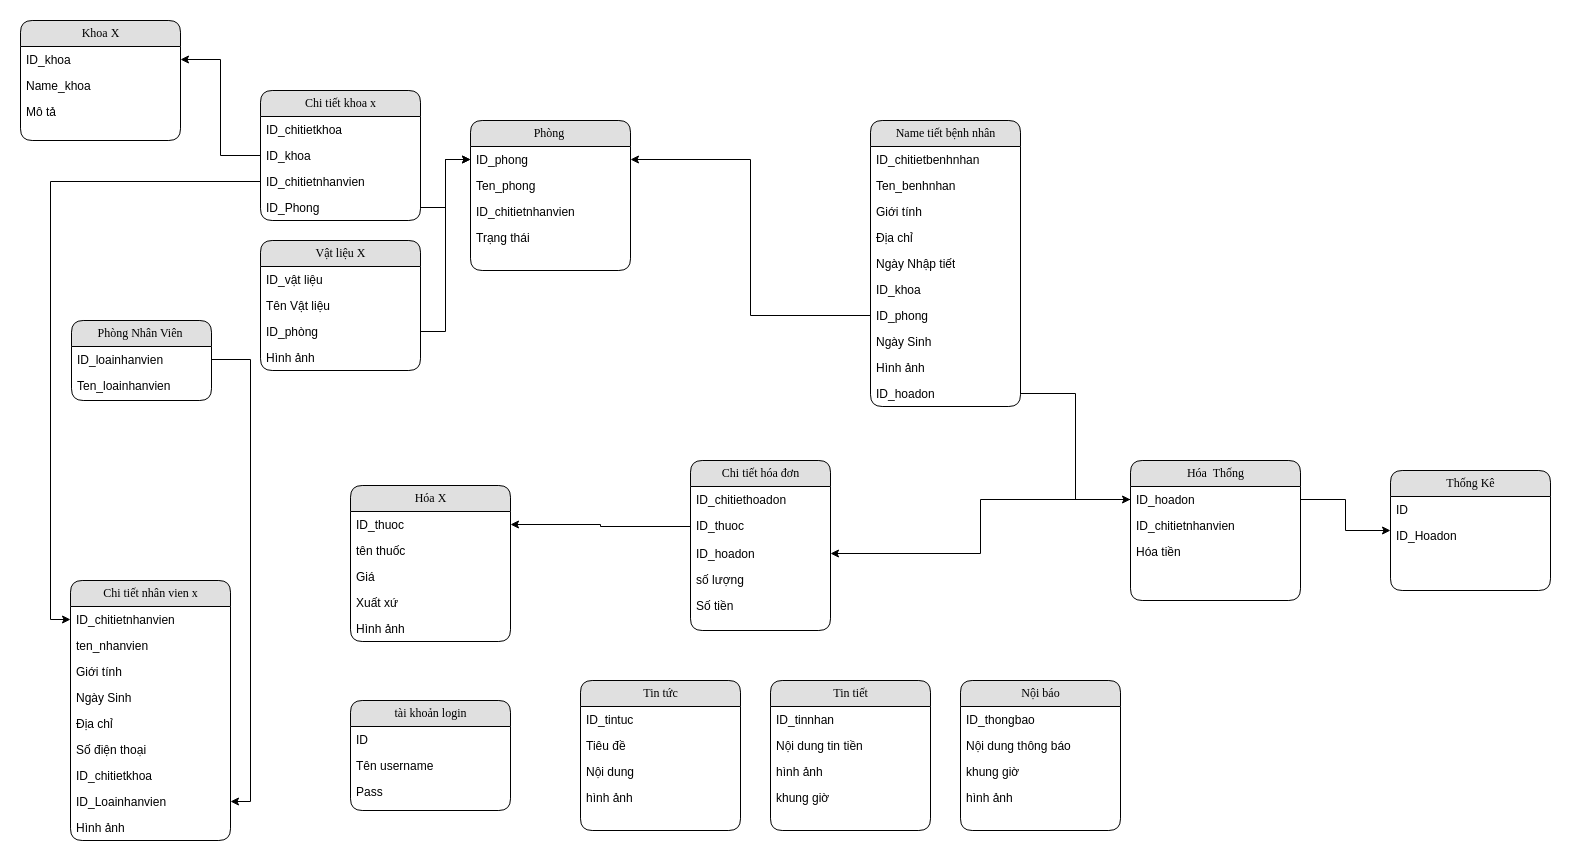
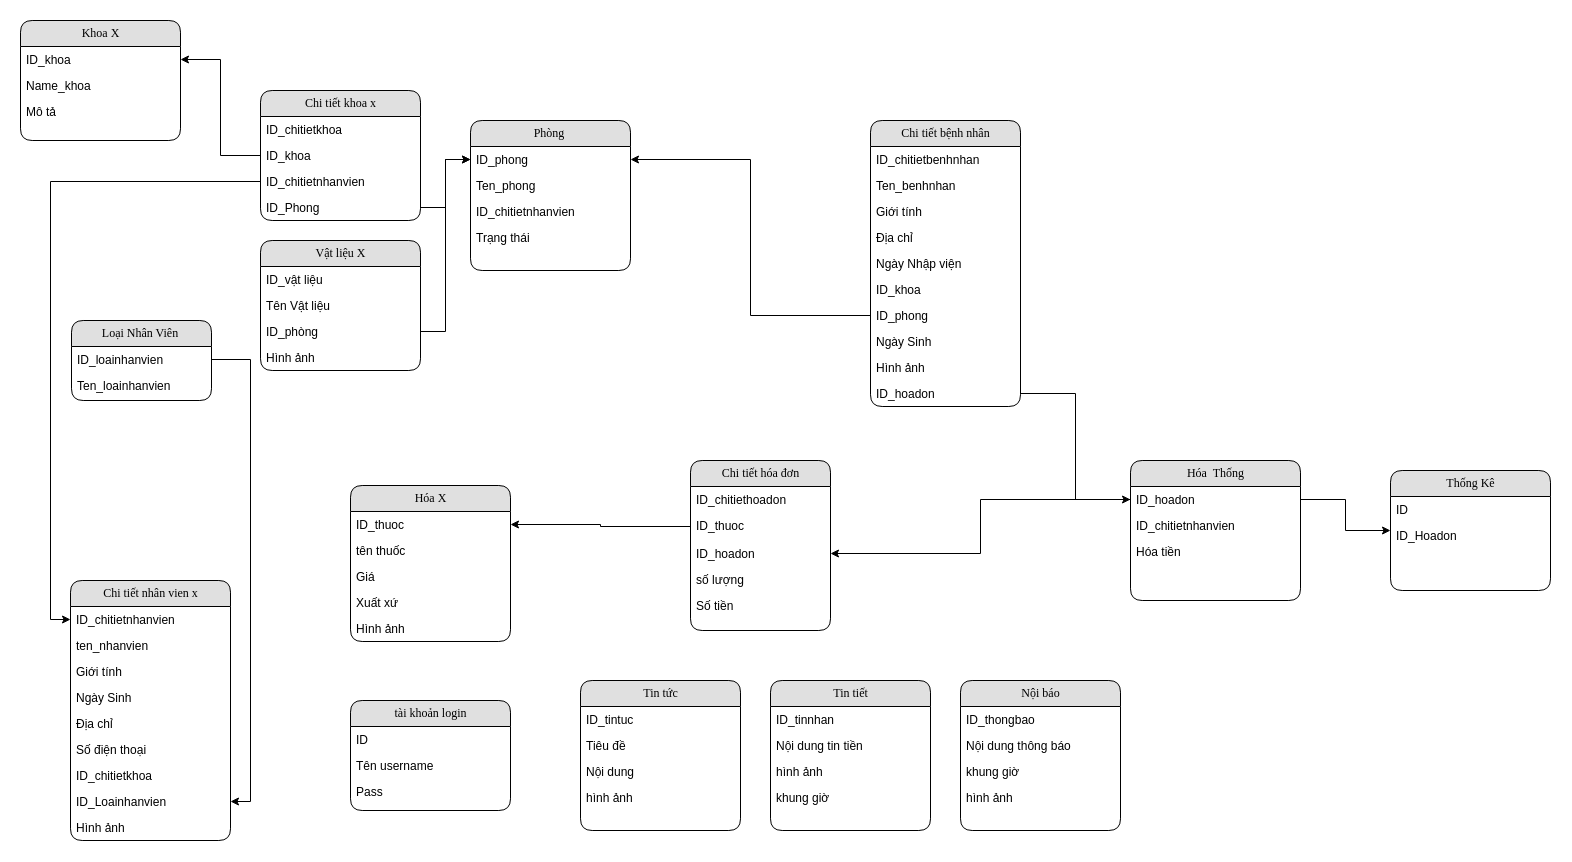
- <mxCell id="60" value="Name tiết bệnh nhân" style="swimlane;html=1;fontStyle=0;childLayout=stackLayout;horizontal=1;startSize=26;fillColor=#e0e0e0;horizontalStack=0;resizeParent=1;resizeLast=0;collapsible=1;marginBottom=0;swimlaneFillColor=#ffffff;align=center;rounded=1;shadow=0;comic=0;labelBackgroundColor=none;strokeWidth=1;fontFamily=Verdana;fontSize=12" parent="1" vertex="1"><mxGeometry x="870" y="120" width="150" height="286" as="geometry" /></mxCell>
+ <mxCell id="60" value="Chi tiết bệnh nhân" style="swimlane;html=1;fontStyle=0;childLayout=stackLayout;horizontal=1;startSize=26;fillColor=#e0e0e0;horizontalStack=0;resizeParent=1;resizeLast=0;collapsible=1;marginBottom=0;swimlaneFillColor=#ffffff;align=center;rounded=1;shadow=0;comic=0;labelBackgroundColor=none;strokeWidth=1;fontFamily=Verdana;fontSize=12" parent="1" vertex="1"><mxGeometry x="870" y="120" width="150" height="286" as="geometry" /></mxCell>
- <mxCell id="65" value="Ngày Nhập tiết" style="text;html=1;strokeColor=none;fillColor=none;spacingLeft=4;spacingRight=4;whiteSpace=wrap;overflow=hidden;rotatable=0;points=[[0,0.5],[1,0.5]];portConstraint=eastwest;" parent="60" vertex="1"><mxGeometry y="130" width="150" height="26" as="geometry" /></mxCell>
+ <mxCell id="65" value="Ngày Nhập viện" style="text;html=1;strokeColor=none;fillColor=none;spacingLeft=4;spacingRight=4;whiteSpace=wrap;overflow=hidden;rotatable=0;points=[[0,0.5],[1,0.5]];portConstraint=eastwest;" parent="60" vertex="1"><mxGeometry y="130" width="150" height="26" as="geometry" /></mxCell>
- <mxCell id="25" value="Phòng Nhân Viên&amp;nbsp;" style="swimlane;html=1;fontStyle=0;childLayout=stackLayout;horizontal=1;startSize=26;fillColor=#e0e0e0;horizontalStack=0;resizeParent=1;resizeLast=0;collapsible=1;marginBottom=0;swimlaneFillColor=#ffffff;align=center;rounded=1;shadow=0;comic=0;labelBackgroundColor=none;strokeWidth=1;fontFamily=Verdana;fontSize=12" parent="1" vertex="1"><mxGeometry x="71" y="320" width="140" height="80" as="geometry" /></mxCell>
+ <mxCell id="25" value="Loại Nhân Viên&amp;nbsp;" style="swimlane;html=1;fontStyle=0;childLayout=stackLayout;horizontal=1;startSize=26;fillColor=#e0e0e0;horizontalStack=0;resizeParent=1;resizeLast=0;collapsible=1;marginBottom=0;swimlaneFillColor=#ffffff;align=center;rounded=1;shadow=0;comic=0;labelBackgroundColor=none;strokeWidth=1;fontFamily=Verdana;fontSize=12" parent="1" vertex="1"><mxGeometry x="71" y="320" width="140" height="80" as="geometry" /></mxCell>
